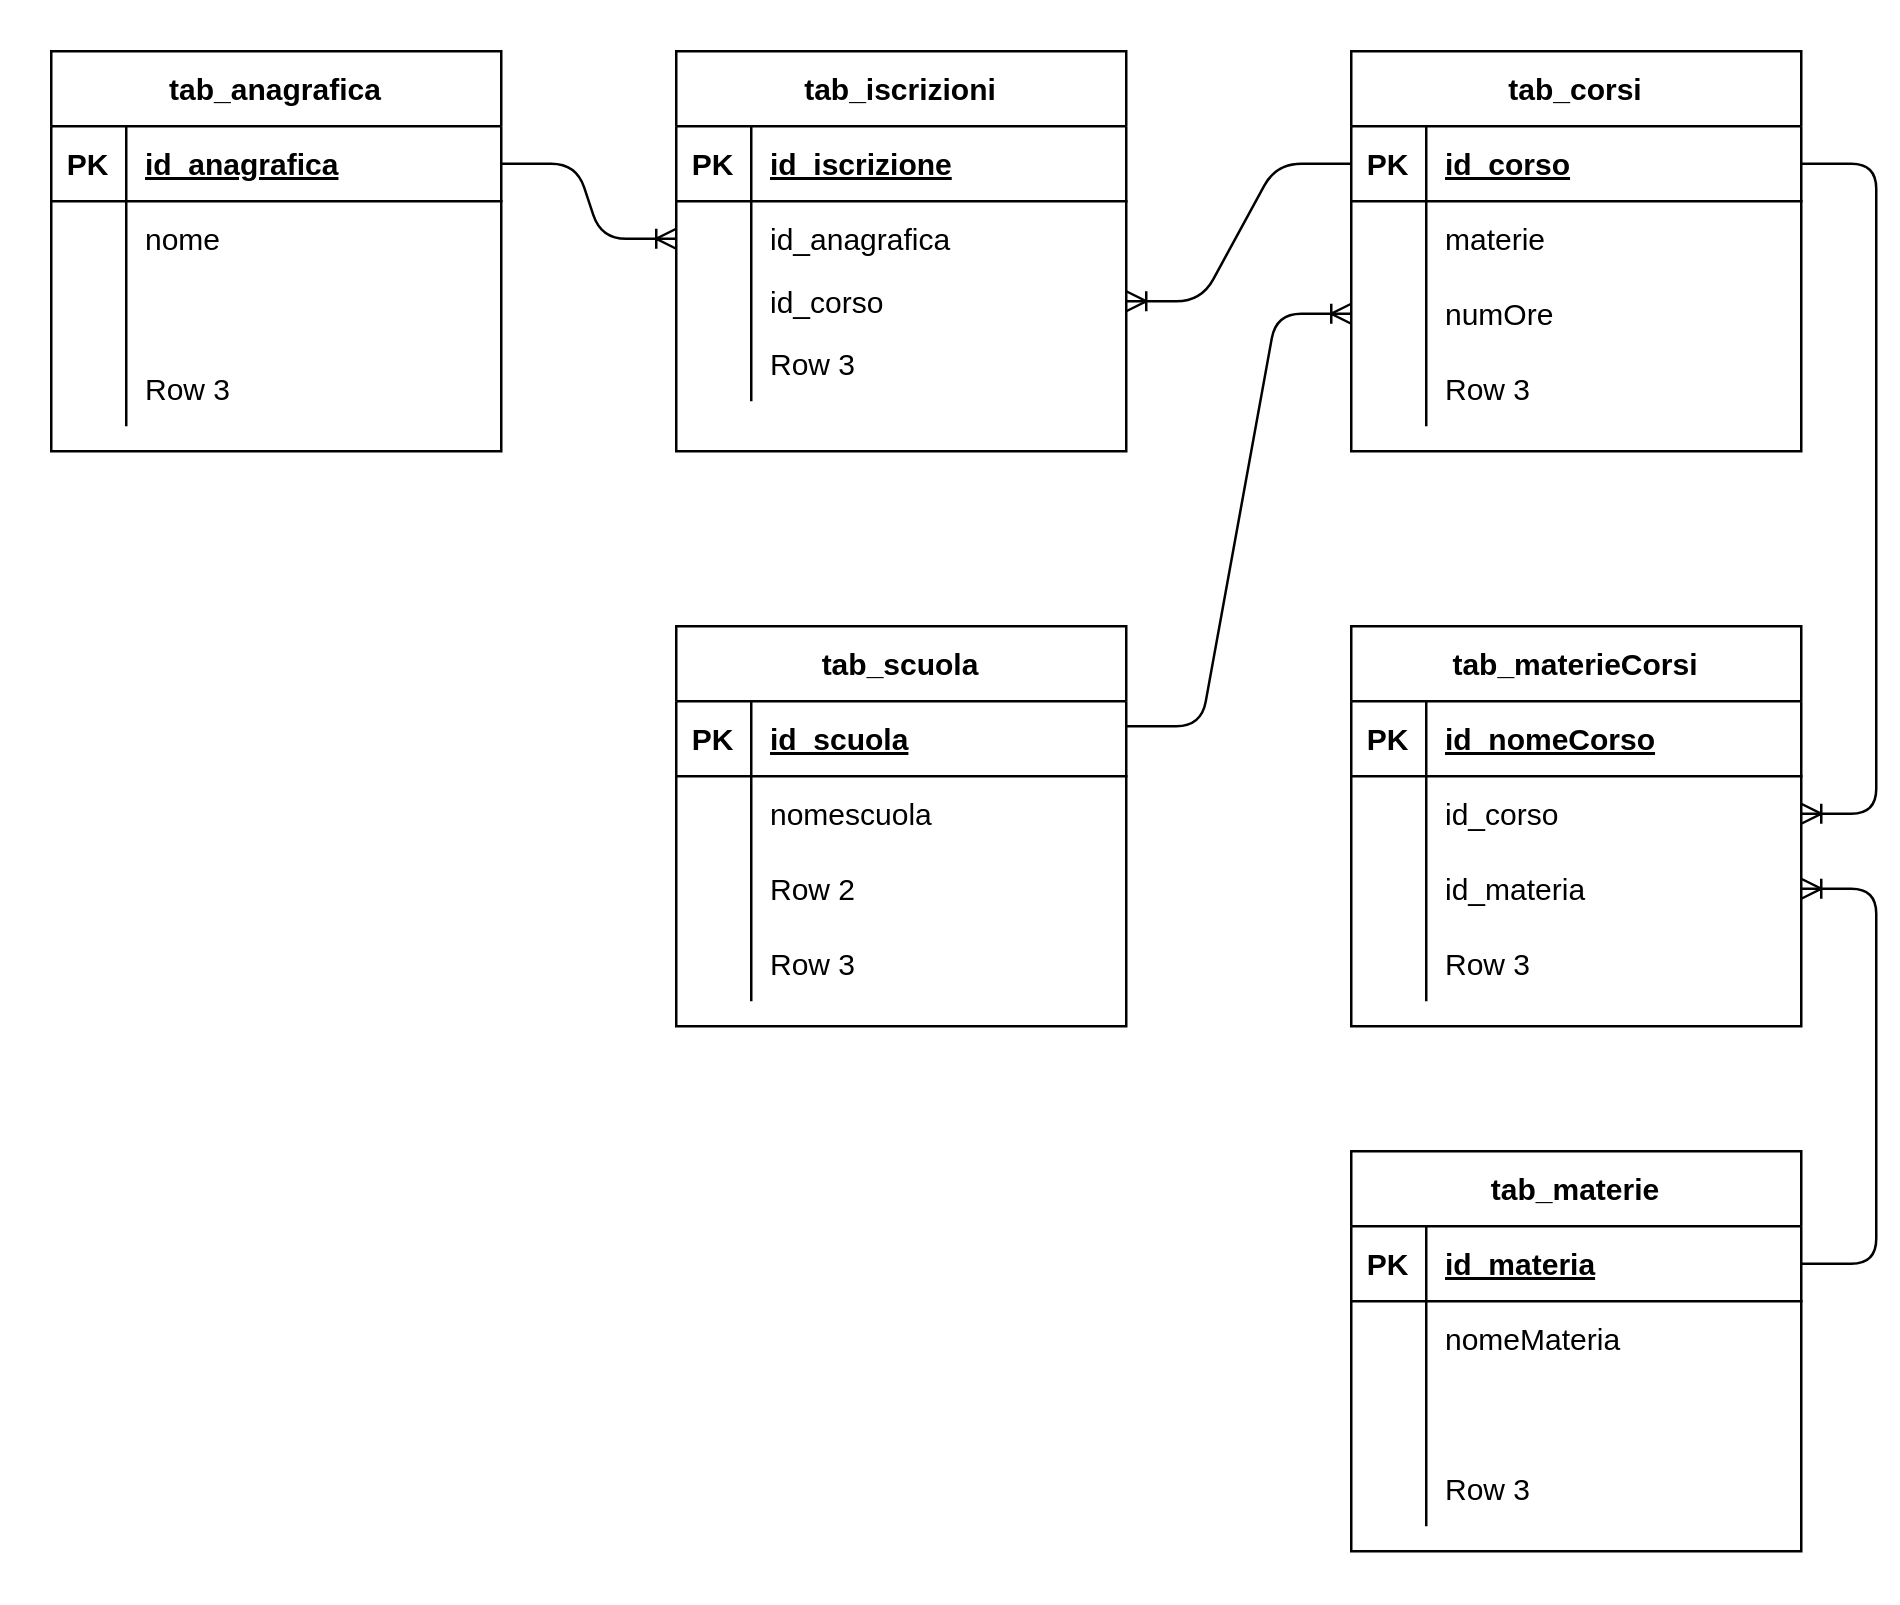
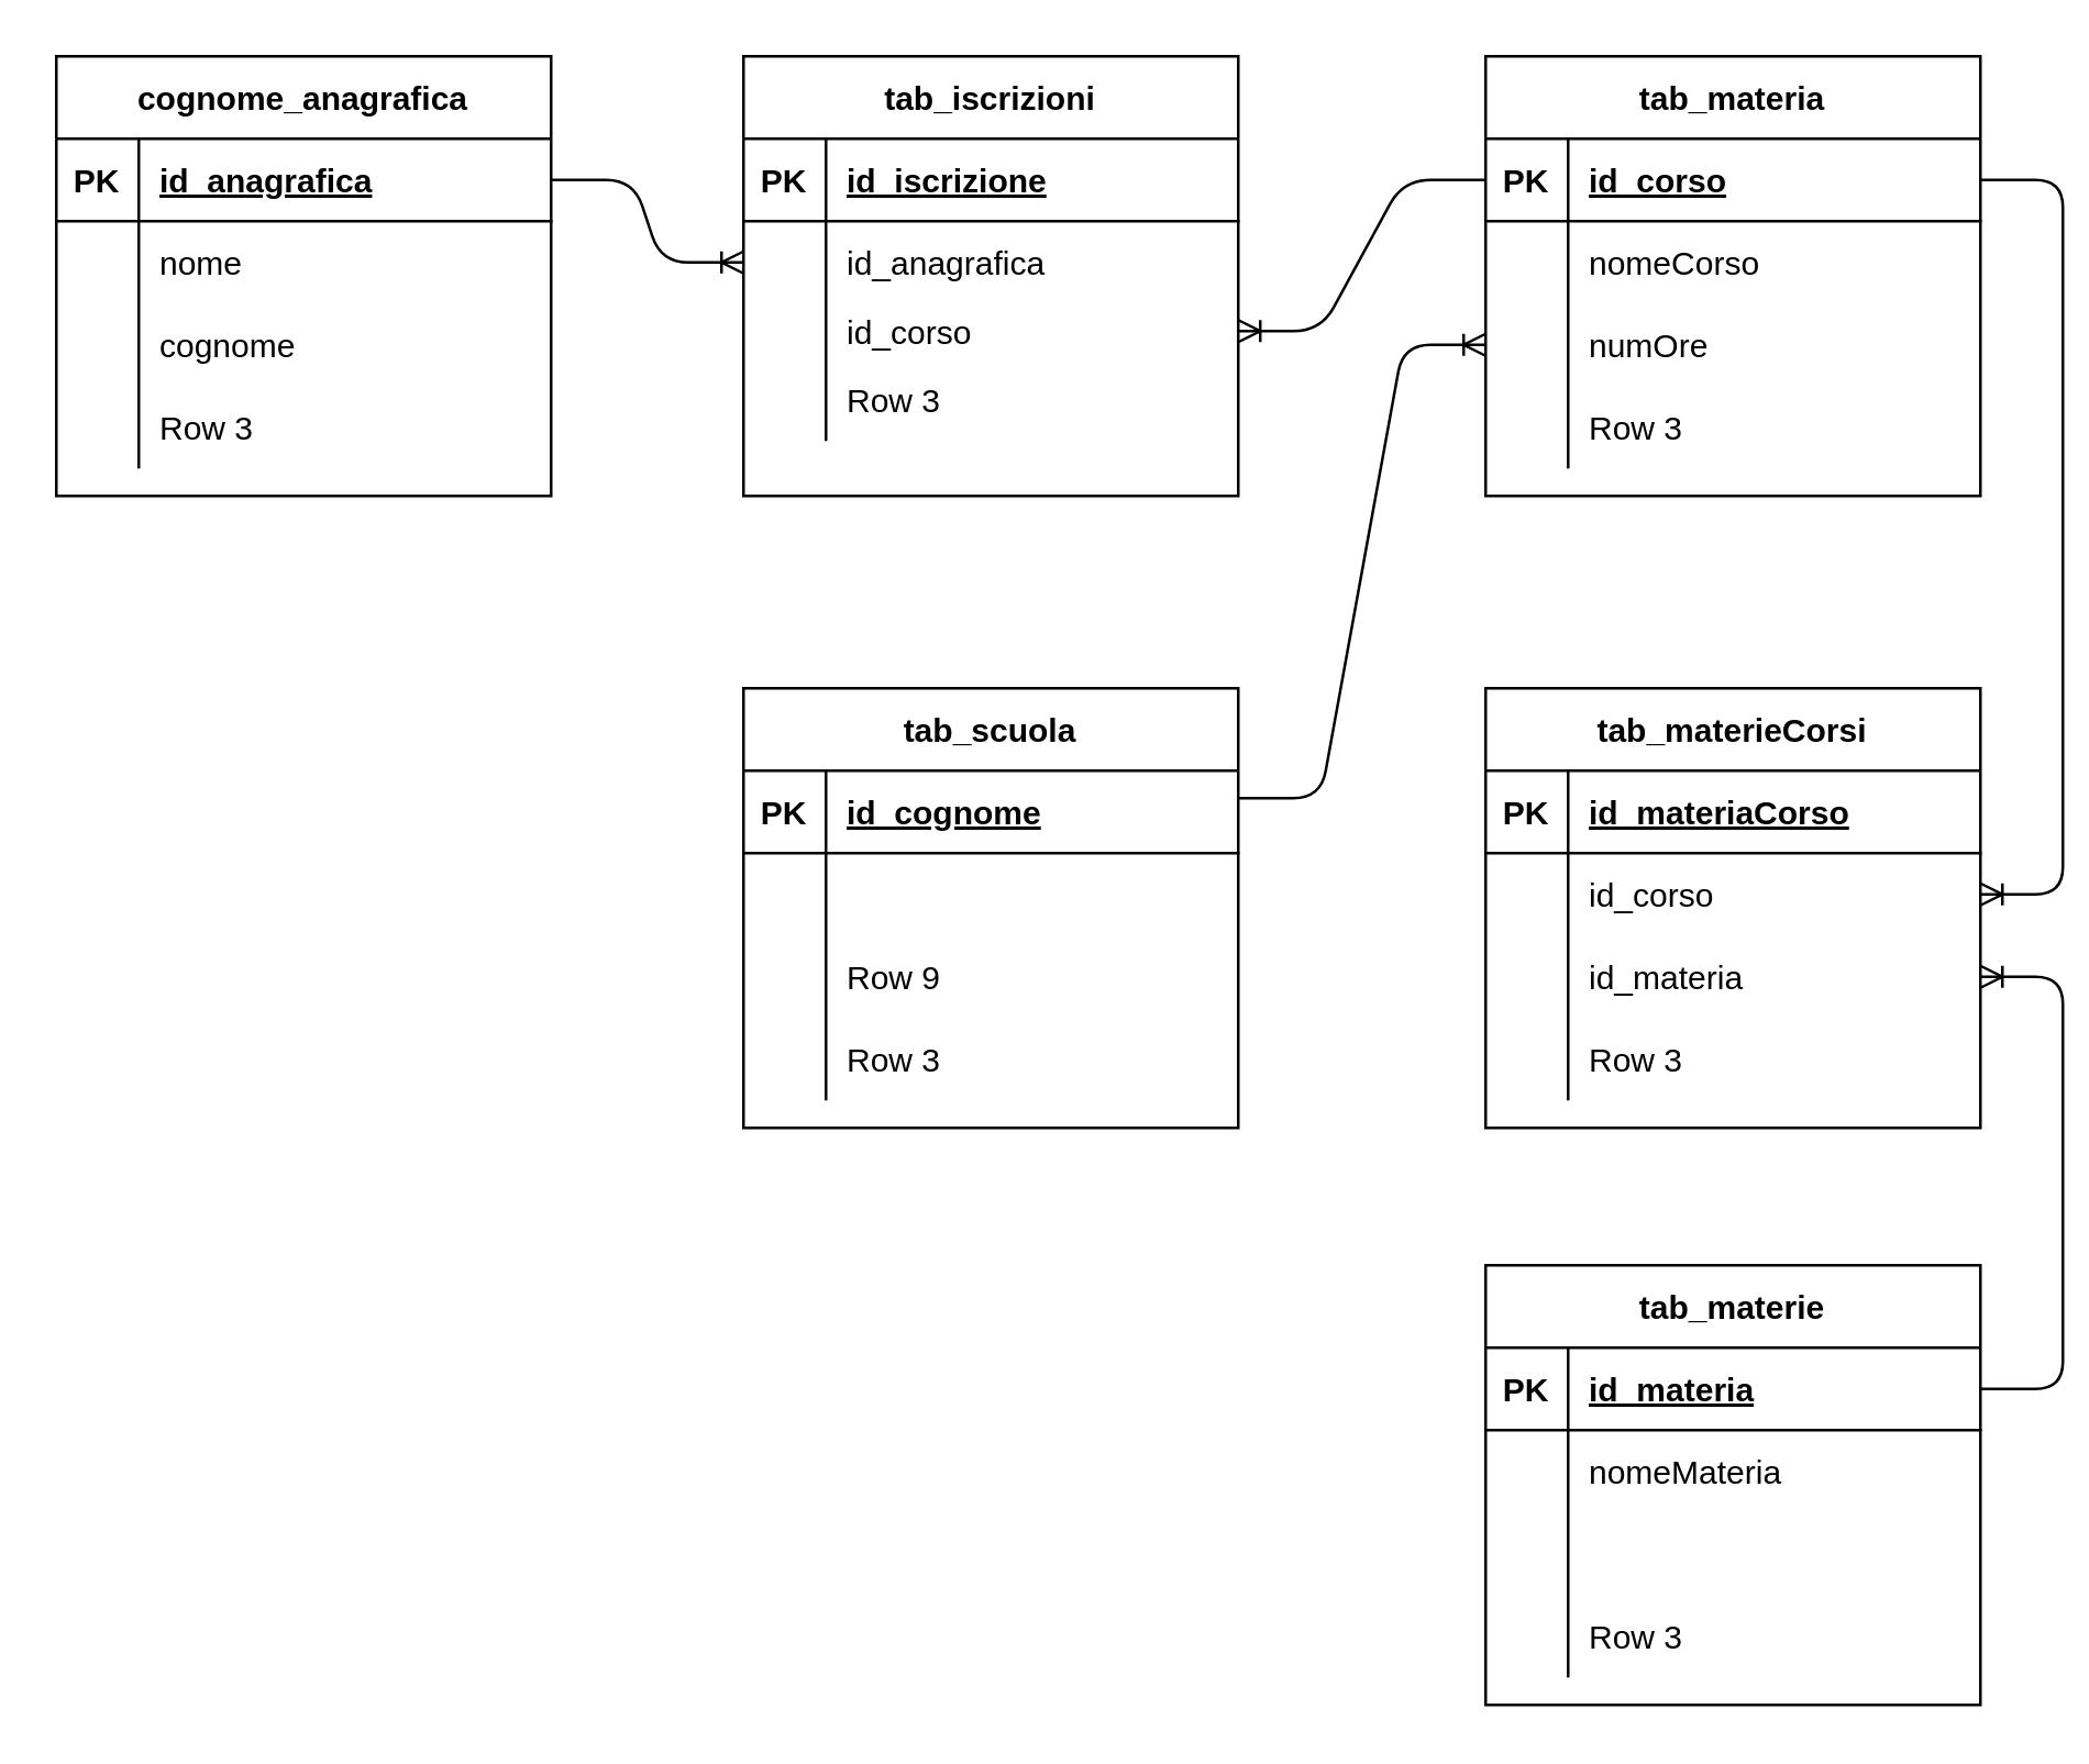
- <mxCell id="2" value="tab_anagrafica" style="shape=table;startSize=30;container=1;collapsible=1;childLayout=tableLayout;fixedRows=1;rowLines=0;fontStyle=1;align=center;resizeLast=1;" parent="1" vertex="1"><mxGeometry x="20" y="20" width="180" height="160" as="geometry" /></mxCell>
+ <mxCell id="2" value="cognome_anagrafica" style="shape=table;startSize=30;container=1;collapsible=1;childLayout=tableLayout;fixedRows=1;rowLines=0;fontStyle=1;align=center;resizeLast=1;" parent="1" vertex="1"><mxGeometry x="20" y="20" width="180" height="160" as="geometry" /></mxCell>
- <mxCell id="15" value="tab_corsi" style="shape=table;startSize=30;container=1;collapsible=1;childLayout=tableLayout;fixedRows=1;rowLines=0;fontStyle=1;align=center;resizeLast=1;" parent="1" vertex="1"><mxGeometry x="540" y="20" width="180" height="160" as="geometry" /></mxCell>
+ <mxCell id="15" value="tab_materia" style="shape=table;startSize=30;container=1;collapsible=1;childLayout=tableLayout;fixedRows=1;rowLines=0;fontStyle=1;align=center;resizeLast=1;" parent="1" vertex="1"><mxGeometry x="540" y="20" width="180" height="160" as="geometry" /></mxCell>
- <mxCell id="21" value="materie" style="shape=partialRectangle;connectable=0;fillColor=none;top=0;left=0;bottom=0;right=0;align=left;spacingLeft=6;overflow=hidden;" parent="19" vertex="1"><mxGeometry x="30" width="150" height="30" as="geometry" /></mxCell>
+ <mxCell id="21" value="nomeCorso" style="shape=partialRectangle;connectable=0;fillColor=none;top=0;left=0;bottom=0;right=0;align=left;spacingLeft=6;overflow=hidden;" parent="19" vertex="1"><mxGeometry x="30" width="150" height="30" as="geometry" /></mxCell>
+ <mxCell id="11" value="cognome" style="shape=partialRectangle;connectable=0;fillColor=none;top=0;left=0;bottom=0;right=0;align=left;spacingLeft=6;overflow=hidden;" parent="9" vertex="1"><mxGeometry x="30" width="150" height="30" as="geometry" /></mxCell>
- <mxCell id="73" value="id_scuola" style="shape=partialRectangle;connectable=0;fillColor=none;top=0;left=0;bottom=0;right=0;align=left;spacingLeft=6;fontStyle=5;overflow=hidden;" vertex="1" parent="71"><mxGeometry x="30" width="150" height="30" as="geometry" /></mxCell>
+ <mxCell id="73" value="id_cognome" style="shape=partialRectangle;connectable=0;fillColor=none;top=0;left=0;bottom=0;right=0;align=left;spacingLeft=6;fontStyle=5;overflow=hidden;" vertex="1" parent="71"><mxGeometry x="30" width="150" height="30" as="geometry" /></mxCell>
- <mxCell id="58" value="id_nomeCorso" style="shape=partialRectangle;connectable=0;fillColor=none;top=0;left=0;bottom=0;right=0;align=left;spacingLeft=6;fontStyle=5;overflow=hidden;" vertex="1" parent="56"><mxGeometry x="30" width="150" height="30" as="geometry" /></mxCell>
+ <mxCell id="58" value="id_materiaCorso" style="shape=partialRectangle;connectable=0;fillColor=none;top=0;left=0;bottom=0;right=0;align=left;spacingLeft=6;fontStyle=5;overflow=hidden;" vertex="1" parent="56"><mxGeometry x="30" width="150" height="30" as="geometry" /></mxCell>
- <mxCell id="76" value="nomescuola" style="shape=partialRectangle;connectable=0;fillColor=none;top=0;left=0;bottom=0;right=0;align=left;spacingLeft=6;overflow=hidden;" vertex="1" parent="74"><mxGeometry x="30" width="150" height="30" as="geometry" /></mxCell>
- <mxCell id="79" value="Row 2" style="shape=partialRectangle;connectable=0;fillColor=none;top=0;left=0;bottom=0;right=0;align=left;spacingLeft=6;overflow=hidden;" vertex="1" parent="77"><mxGeometry x="30" width="150" height="30" as="geometry" /></mxCell>
+ <mxCell id="79" value="Row 9" style="shape=partialRectangle;connectable=0;fillColor=none;top=0;left=0;bottom=0;right=0;align=left;spacingLeft=6;overflow=hidden;" vertex="1" parent="77"><mxGeometry x="30" width="150" height="30" as="geometry" /></mxCell>
